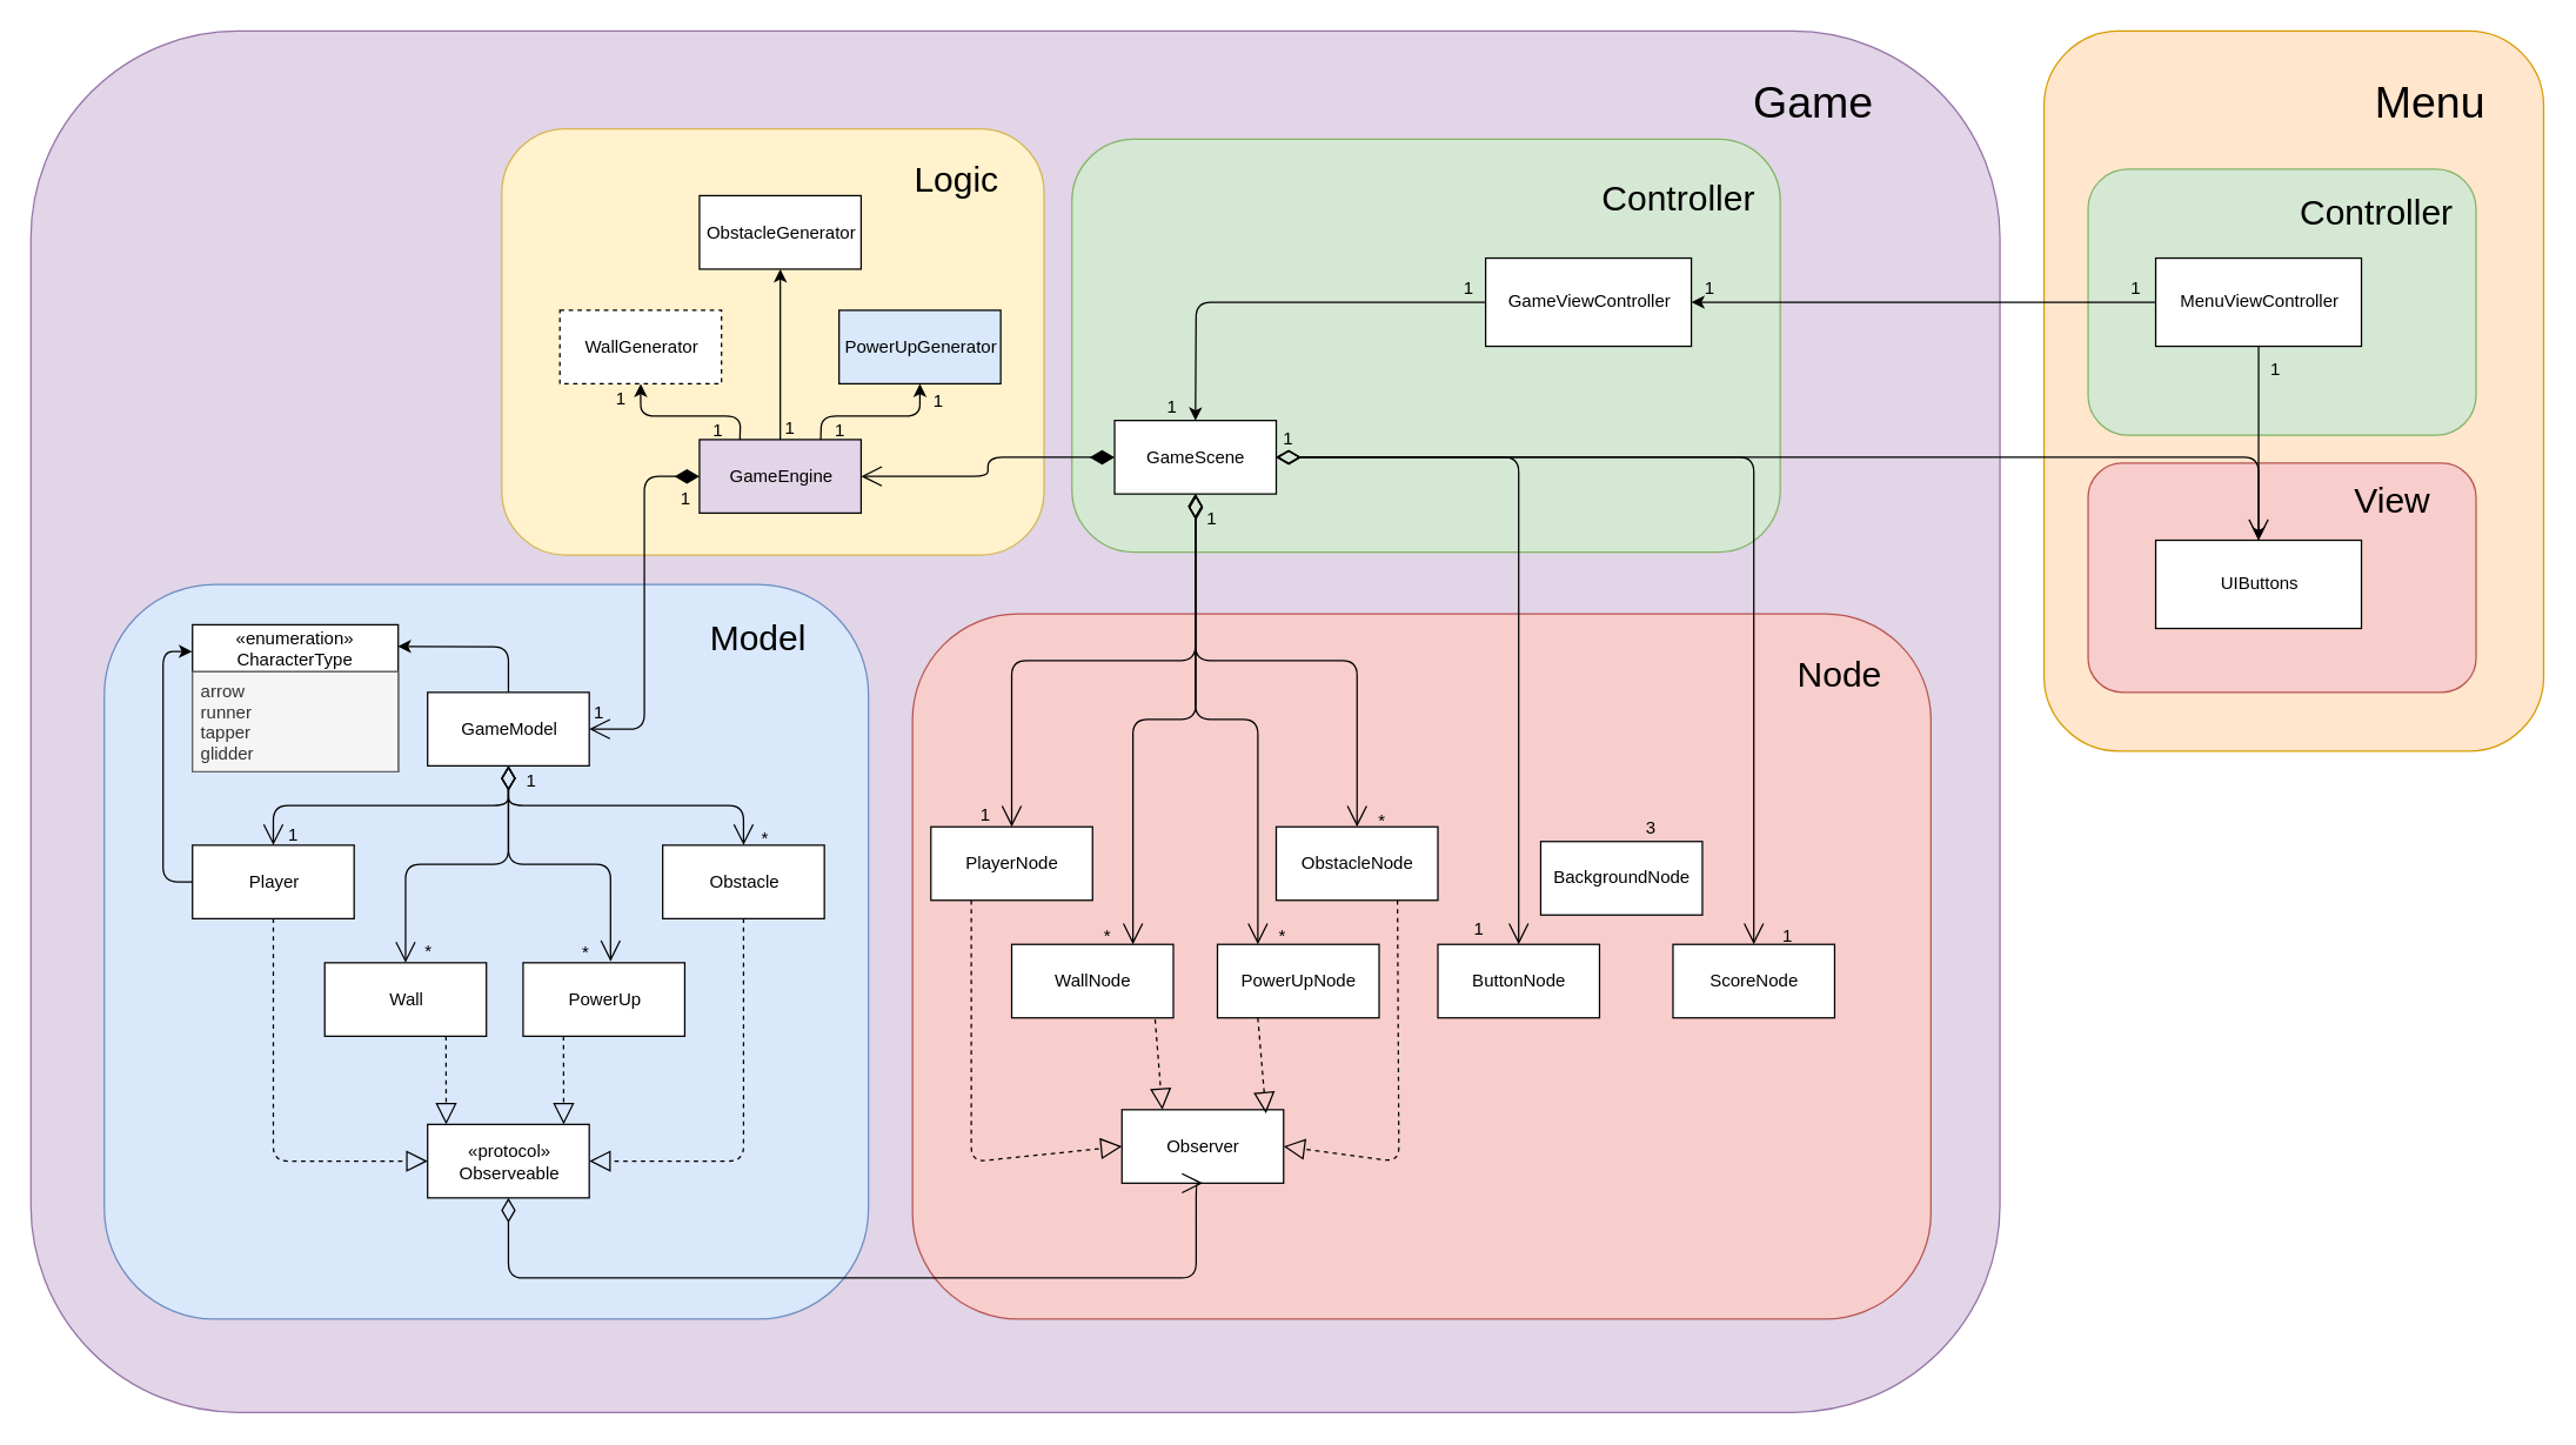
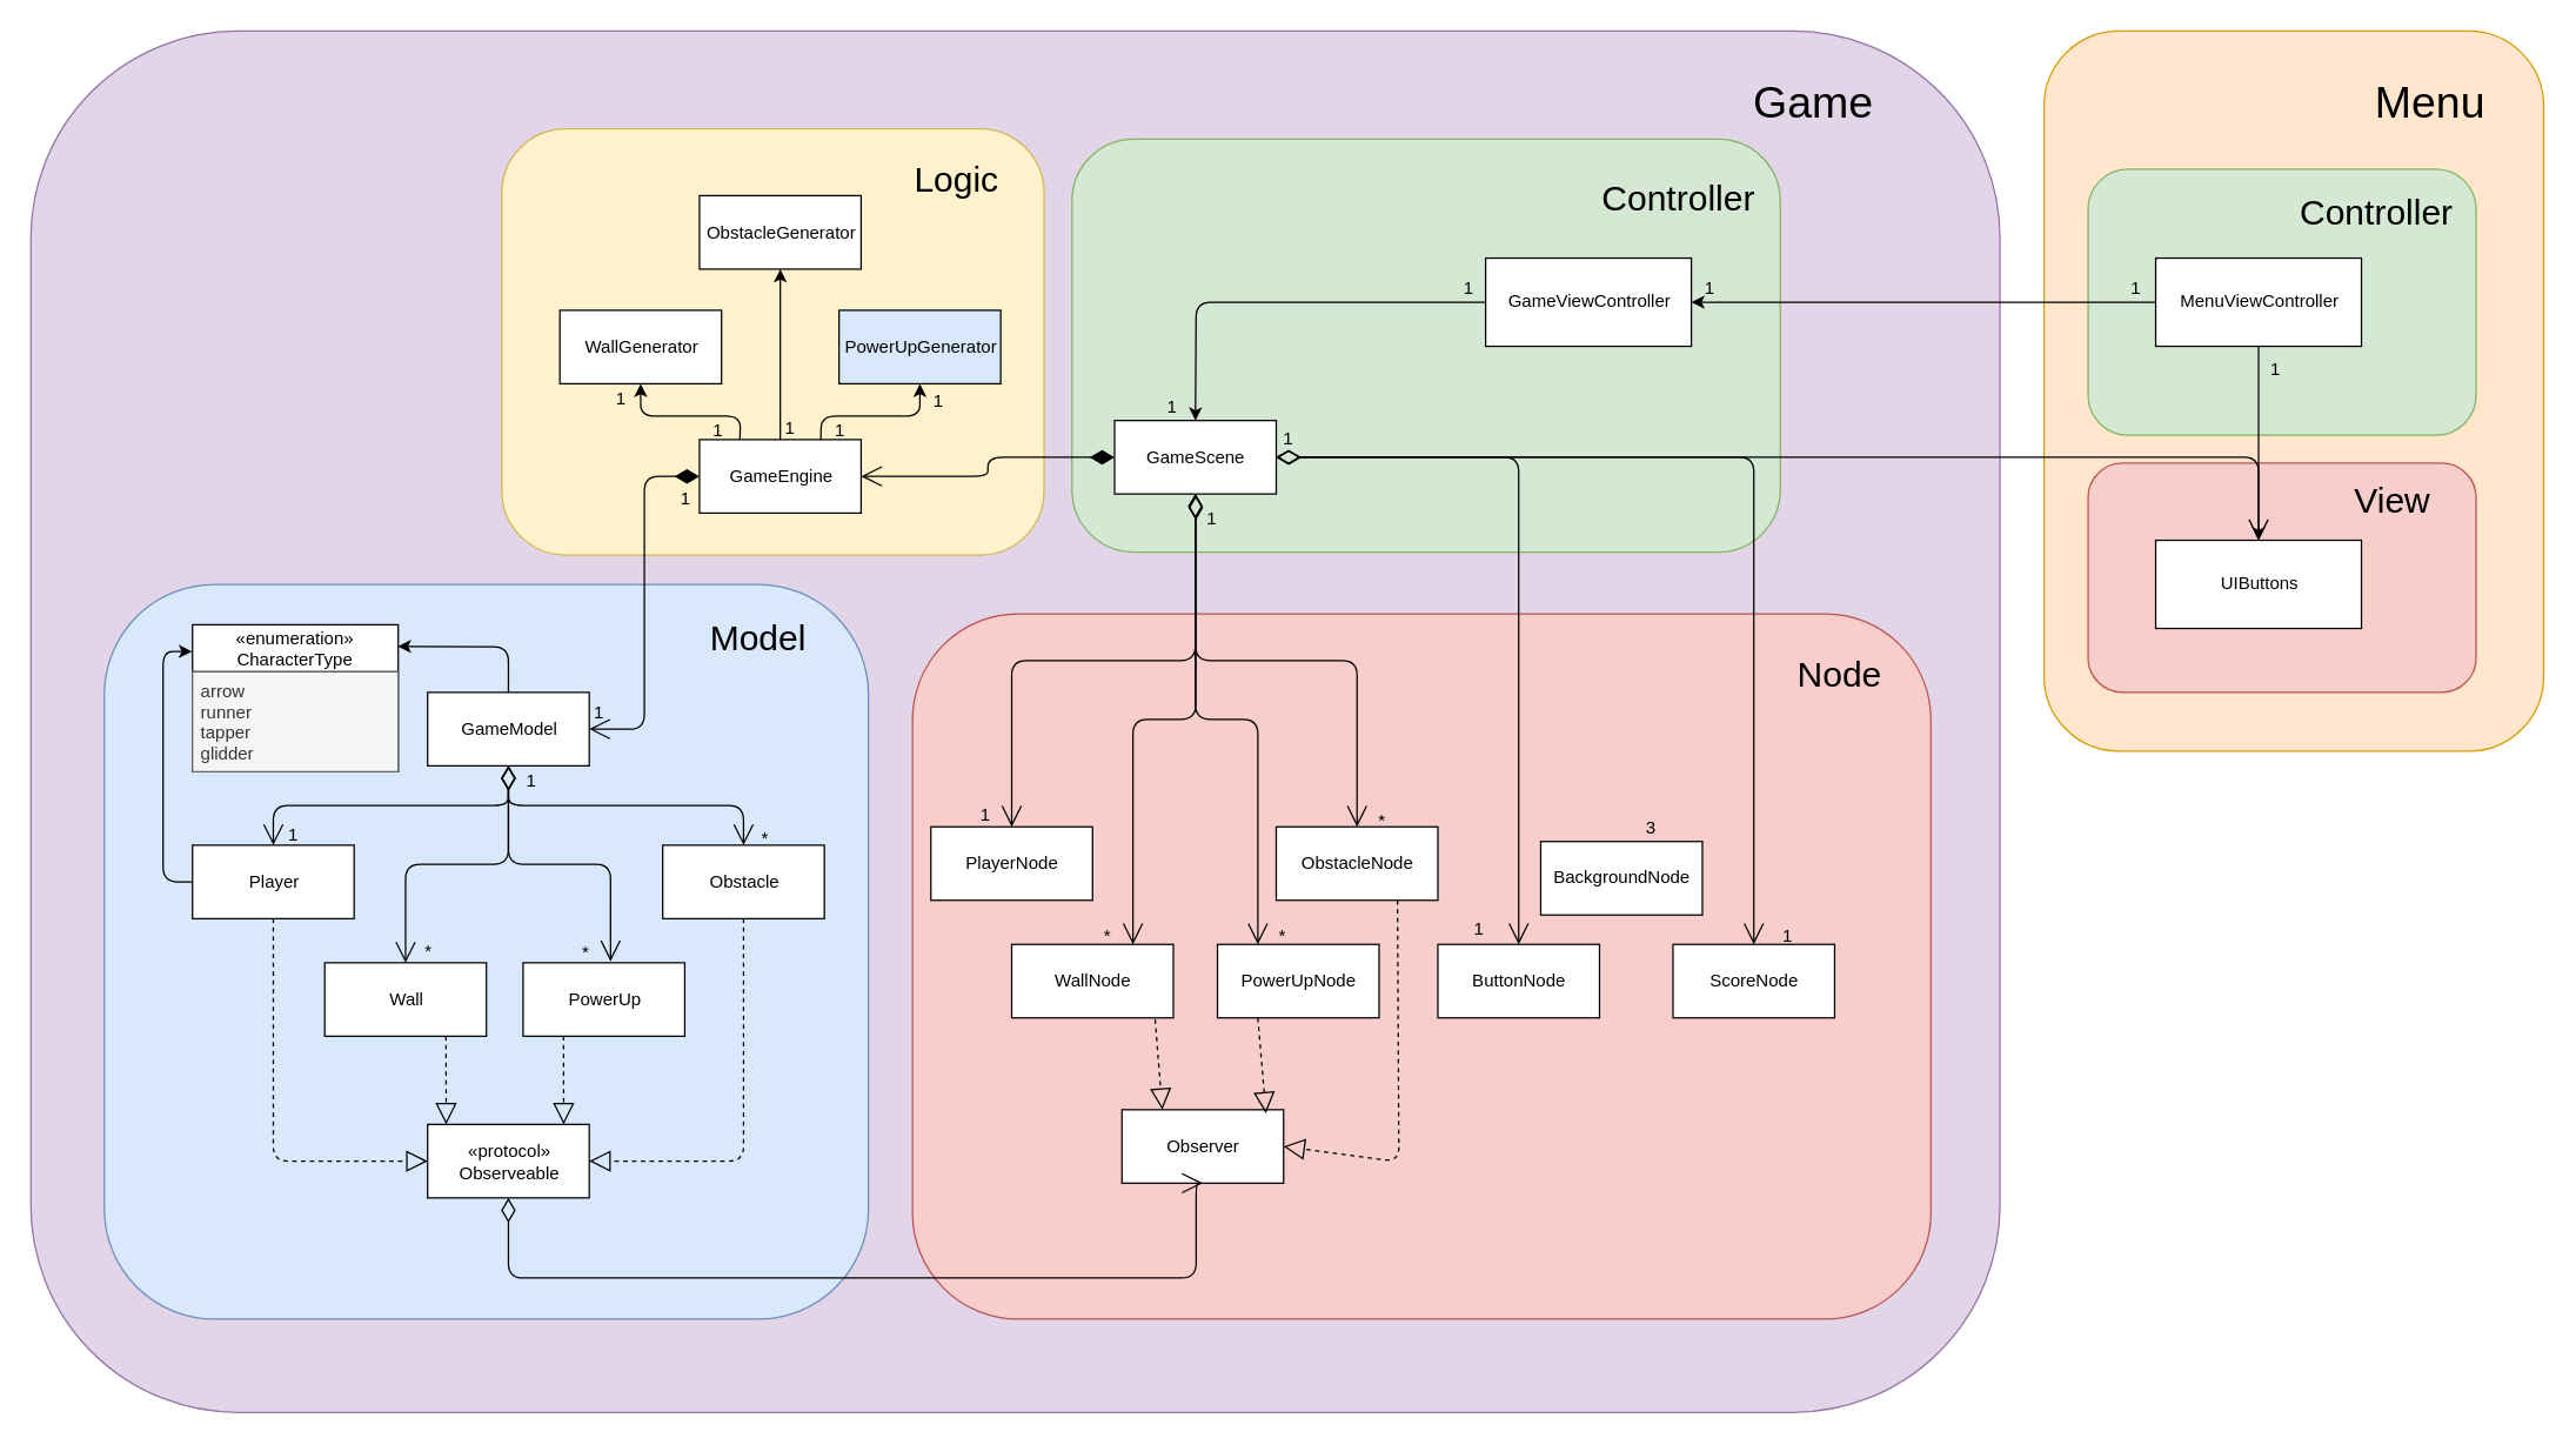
- <mxCell id="11" value="WallGenerator" style="html=1;dashed=1;" vertex="1" parent="1"><mxGeometry x="380.5" y="210.5" width="110" height="50" as="geometry" /></mxCell>
+ <mxCell id="11" value="WallGenerator" style="html=1;" vertex="1" parent="1"><mxGeometry x="380.5" y="210.5" width="110" height="50" as="geometry" /></mxCell>
- <mxCell id="15" value="GameEngine" style="html=1;fillColor=#e1d5e7;" vertex="1" parent="1"><mxGeometry x="475.5" y="298.5" width="110" height="50" as="geometry" /></mxCell>
+ <mxCell id="15" value="GameEngine" style="html=1;" vertex="1" parent="1"><mxGeometry x="475.5" y="298.5" width="110" height="50" as="geometry" /></mxCell>
- <mxCell id="46" value="" style="endArrow=block;dashed=1;endFill=0;endSize=12;html=1;entryX=0;entryY=0.5;entryDx=0;entryDy=0;exitX=0.25;exitY=1;exitDx=0;exitDy=0;" edge="1" parent="1" source="22" target="21"><mxGeometry width="160" relative="1" as="geometry"><mxPoint x="493.286" y="582.286" as="sourcePoint" /><mxPoint x="388.143" y="746.857" as="targetPoint" /><Array as="points"><mxPoint x="660.5" y="790" /></Array></mxGeometry></mxCell>
